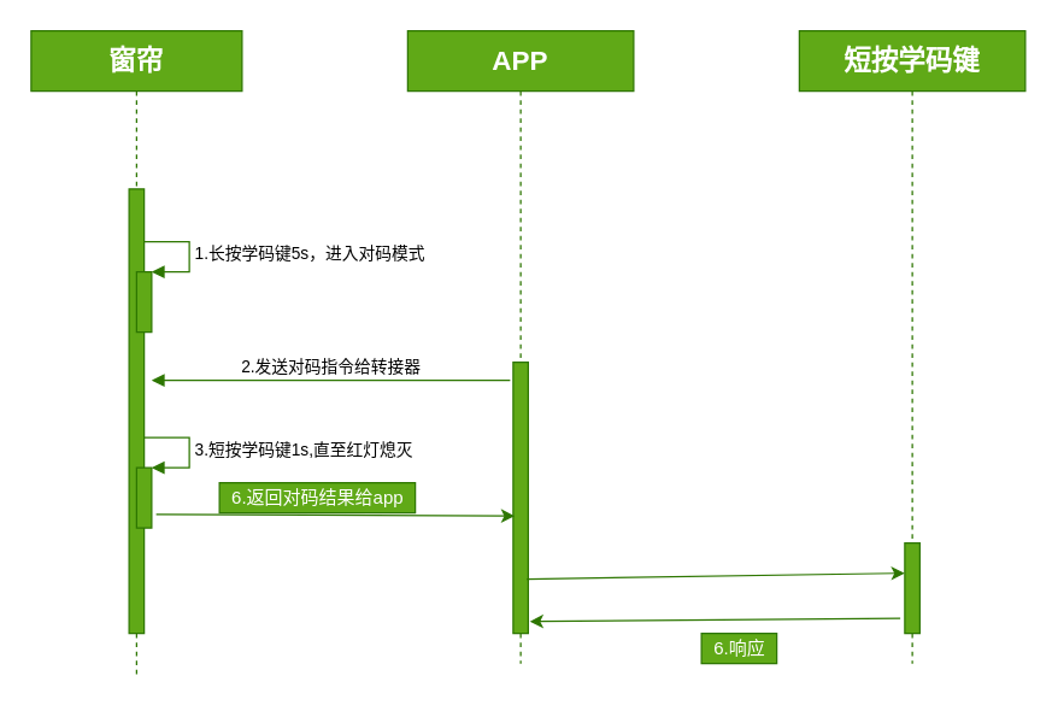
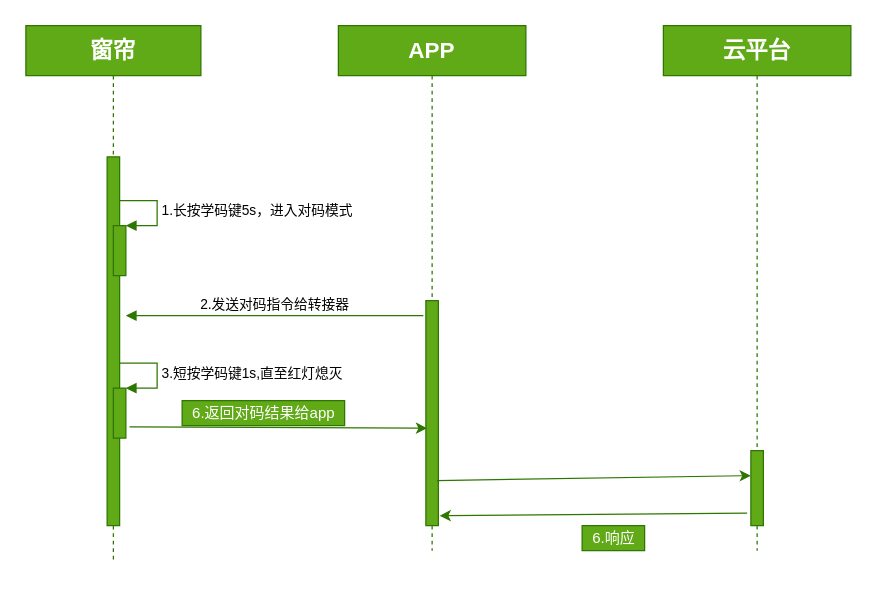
- <mxCell id="11" value="&lt;font style=&quot;font-size: 18px&quot;&gt;&lt;b&gt;短按学码键&lt;/b&gt;&lt;/font&gt;" style="shape=umlLifeline;perimeter=lifelinePerimeter;whiteSpace=wrap;html=1;container=1;collapsible=0;recursiveResize=0;outlineConnect=0;fillColor=#60a917;strokeColor=#2D7600;fontColor=#ffffff;" parent="1" vertex="1"><mxGeometry x="530" y="20" width="150" height="420" as="geometry" /></mxCell>
+ <mxCell id="11" value="&lt;font style=&quot;font-size: 18px&quot;&gt;&lt;b&gt;云平台&lt;/b&gt;&lt;/font&gt;" style="shape=umlLifeline;perimeter=lifelinePerimeter;whiteSpace=wrap;html=1;container=1;collapsible=0;recursiveResize=0;outlineConnect=0;fillColor=#60a917;strokeColor=#2D7600;fontColor=#ffffff;" parent="1" vertex="1"><mxGeometry x="530" y="20" width="150" height="420" as="geometry" /></mxCell>
